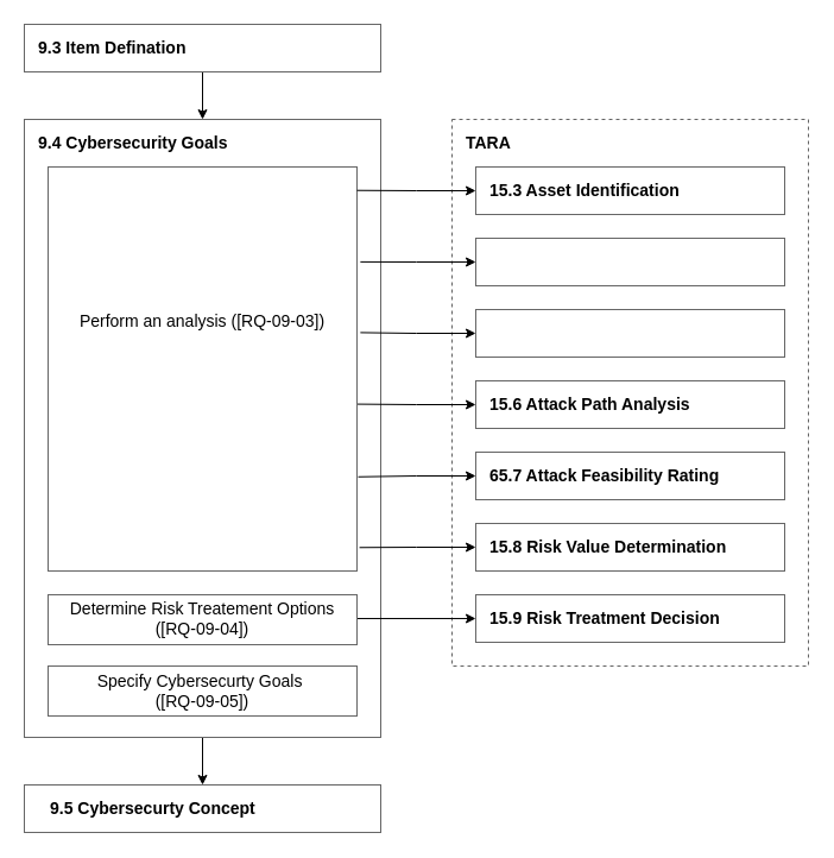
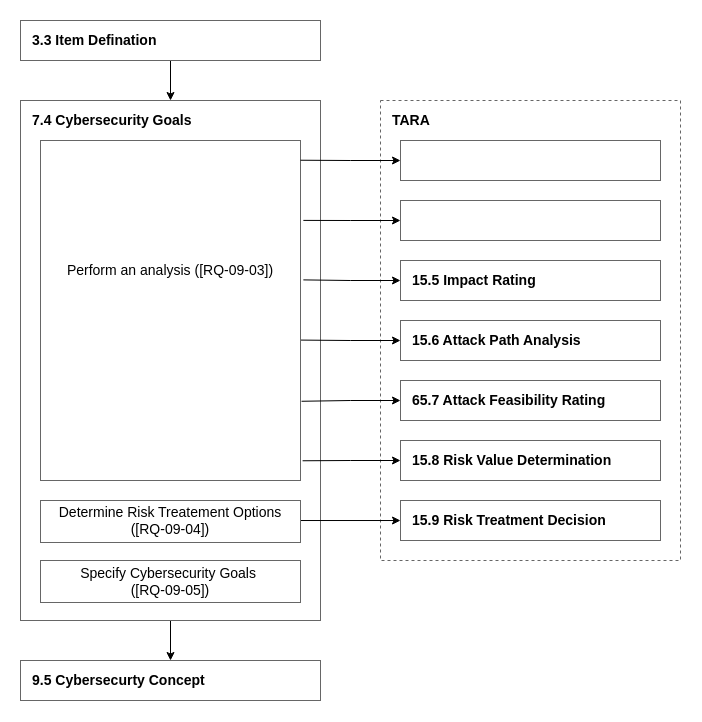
- <mxCell id="4" value="&lt;font style=&quot;font-size: 14px;&quot;&gt;&lt;b&gt;9.3 Item Defination&lt;/b&gt;&lt;/font&gt;" style="text;html=1;strokeColor=none;fillColor=none;align=left;verticalAlign=middle;whiteSpace=wrap;rounded=0;" vertex="1" parent="1"><mxGeometry x="30" y="25" width="150" height="30" as="geometry" /></mxCell>
+ <mxCell id="4" value="&lt;font style=&quot;font-size: 14px;&quot;&gt;&lt;b&gt;3.3 Item Defination&lt;/b&gt;&lt;/font&gt;" style="text;html=1;strokeColor=none;fillColor=none;align=left;verticalAlign=middle;whiteSpace=wrap;rounded=0;" vertex="1" parent="1"><mxGeometry x="30" y="25" width="150" height="30" as="geometry" /></mxCell>
- <mxCell id="7" value="&lt;font style=&quot;font-size: 14px;&quot;&gt;&lt;b&gt;9.4 Cybersecurity Goals&lt;/b&gt;&lt;/font&gt;" style="text;html=1;strokeColor=none;fillColor=none;align=left;verticalAlign=middle;whiteSpace=wrap;rounded=0;" vertex="1" parent="1"><mxGeometry x="30" y="105" width="180" height="30" as="geometry" /></mxCell>
+ <mxCell id="7" value="&lt;font style=&quot;font-size: 14px;&quot;&gt;&lt;b&gt;7.4 Cybersecurity Goals&lt;/b&gt;&lt;/font&gt;" style="text;html=1;strokeColor=none;fillColor=none;align=left;verticalAlign=middle;whiteSpace=wrap;rounded=0;" vertex="1" parent="1"><mxGeometry x="30" y="105" width="180" height="30" as="geometry" /></mxCell>
- <mxCell id="14" value="&lt;font style=&quot;font-size: 14px;&quot;&gt;&lt;b&gt;15.3 Asset Identification&lt;/b&gt;&lt;/font&gt;" style="text;html=1;strokeColor=none;fillColor=none;align=left;verticalAlign=middle;whiteSpace=wrap;rounded=0;" vertex="1" parent="1"><mxGeometry x="410" y="145" width="210" height="30" as="geometry" /></mxCell>
+ <mxCell id="19" value="&lt;font style=&quot;font-size: 14px;&quot;&gt;&lt;b&gt;15.5 Impact Rating&lt;/b&gt;&lt;/font&gt;" style="text;html=1;strokeColor=none;fillColor=none;align=left;verticalAlign=middle;whiteSpace=wrap;rounded=0;" vertex="1" parent="1"><mxGeometry x="410" y="265" width="240" height="30" as="geometry" /></mxCell>
- <mxCell id="35" value="&lt;div style=&quot;&quot;&gt;&lt;span style=&quot;font-size: 14px; background-color: initial;&quot;&gt;Specify Cybersecurty Goals&amp;nbsp;&lt;/span&gt;&lt;/div&gt;&lt;div style=&quot;&quot;&gt;&lt;span style=&quot;font-size: 14px; background-color: initial;&quot;&gt;([RQ-09-05])&lt;/span&gt;&lt;/div&gt;" style="text;html=1;strokeColor=none;fillColor=none;align=center;verticalAlign=middle;whiteSpace=wrap;rounded=0;" vertex="1" parent="1"><mxGeometry x="50" y="566" width="240" height="30" as="geometry" /></mxCell>
+ <mxCell id="35" value="&lt;div style=&quot;&quot;&gt;&lt;span style=&quot;font-size: 14px; background-color: initial;&quot;&gt;Specify Cybersecurity Goals&amp;nbsp;&lt;/span&gt;&lt;/div&gt;&lt;div style=&quot;&quot;&gt;&lt;span style=&quot;font-size: 14px; background-color: initial;&quot;&gt;([RQ-09-05])&lt;/span&gt;&lt;/div&gt;" style="text;html=1;strokeColor=none;fillColor=none;align=center;verticalAlign=middle;whiteSpace=wrap;rounded=0;" vertex="1" parent="1"><mxGeometry x="50" y="566" width="240" height="30" as="geometry" /></mxCell>
- <mxCell id="37" value="&lt;font style=&quot;font-size: 14px;&quot;&gt;&lt;b&gt;9.5 Cybersecurty Concept&lt;/b&gt;&lt;/font&gt;" style="text;html=1;strokeColor=none;fillColor=none;align=left;verticalAlign=middle;whiteSpace=wrap;rounded=0;" vertex="1" parent="1"><mxGeometry x="40" y="665" width="240" height="30" as="geometry" /></mxCell>
+ <mxCell id="37" value="&lt;font style=&quot;font-size: 14px;&quot;&gt;&lt;b&gt;9.5 Cybersecurty Concept&lt;/b&gt;&lt;/font&gt;" style="text;html=1;strokeColor=none;fillColor=none;align=left;verticalAlign=middle;whiteSpace=wrap;rounded=0;" vertex="1" parent="1"><mxGeometry x="30" y="665" width="240" height="30" as="geometry" /></mxCell>
